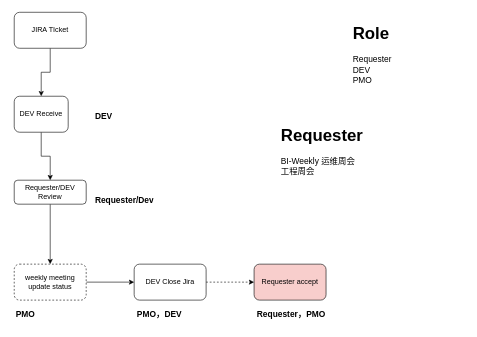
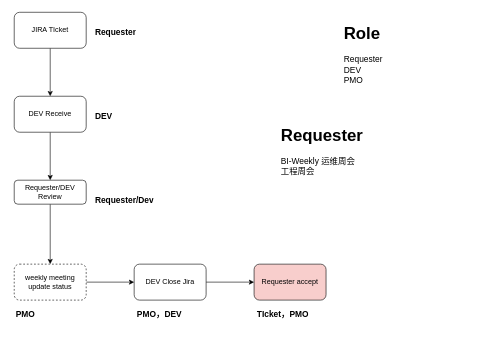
+ <mxCell id="13" value="&lt;h1&gt;&lt;font style=&quot;font-size: 14px;&quot;&gt;Requester&lt;/font&gt;&lt;/h1&gt;" style="text;html=1;strokeColor=none;fillColor=none;spacing=5;spacingTop=-20;whiteSpace=wrap;overflow=hidden;rounded=0;" vertex="1" parent="1"><mxGeometry x="153" y="30" width="125" height="40" as="geometry" /></mxCell>
- <mxCell id="19" value="&lt;h1&gt;Role&lt;/h1&gt;&lt;div&gt;Requester&lt;/div&gt;&lt;div&gt;DEV&lt;/div&gt;&lt;div&gt;PMO&lt;/div&gt;" style="text;html=1;strokeColor=none;fillColor=none;spacing=5;spacingTop=-20;whiteSpace=wrap;overflow=hidden;rounded=0;fontSize=14;" vertex="1" parent="1"><mxGeometry x="583" y="30" width="190" height="120" as="geometry" /></mxCell>
+ <mxCell id="19" value="&lt;h1&gt;Role&lt;/h1&gt;&lt;div&gt;Requester&lt;/div&gt;&lt;div&gt;DEV&lt;/div&gt;&lt;div&gt;PMO&lt;/div&gt;" style="text;html=1;strokeColor=none;fillColor=none;spacing=5;spacingTop=-20;whiteSpace=wrap;overflow=hidden;rounded=0;fontSize=14;" vertex="1" parent="1"><mxGeometry x="568" y="30" width="190" height="120" as="geometry" /></mxCell>
- <mxCell id="5" value="DEV Receive" style="rounded=1;whiteSpace=wrap;html=1;" vertex="1" parent="1"><mxGeometry x="23" y="160" width="90" height="60" as="geometry" /></mxCell>
+ <mxCell id="5" value="DEV Receive" style="rounded=1;whiteSpace=wrap;html=1;" vertex="1" parent="1"><mxGeometry x="23" y="160" width="120" height="60" as="geometry" /></mxCell>
- <mxCell id="10" value="" style="edgeStyle=orthogonalEdgeStyle;rounded=0;orthogonalLoop=1;jettySize=auto;html=1;dashed=1;" edge="1" parent="1" source="11" target="12"><mxGeometry relative="1" as="geometry" /></mxCell>
+ <mxCell id="10" value="" style="edgeStyle=orthogonalEdgeStyle;rounded=0;orthogonalLoop=1;jettySize=auto;html=1;" edge="1" parent="1" source="11" target="12"><mxGeometry relative="1" as="geometry" /></mxCell>
- <mxCell id="18" value="&lt;h1&gt;&lt;font style=&quot;font-size: 14px;&quot;&gt;Requester，PMO&lt;/font&gt;&lt;/h1&gt;" style="text;html=1;strokeColor=none;fillColor=none;spacing=5;spacingTop=-20;whiteSpace=wrap;overflow=hidden;rounded=0;" vertex="1" parent="1"><mxGeometry x="423" y="500" width="125" height="40" as="geometry" /></mxCell>
+ <mxCell id="18" value="&lt;h1&gt;&lt;font style=&quot;font-size: 14px;&quot;&gt;TIcket，PMO&lt;/font&gt;&lt;/h1&gt;" style="text;html=1;strokeColor=none;fillColor=none;spacing=5;spacingTop=-20;whiteSpace=wrap;overflow=hidden;rounded=0;" vertex="1" parent="1"><mxGeometry x="423" y="500" width="125" height="40" as="geometry" /></mxCell>
